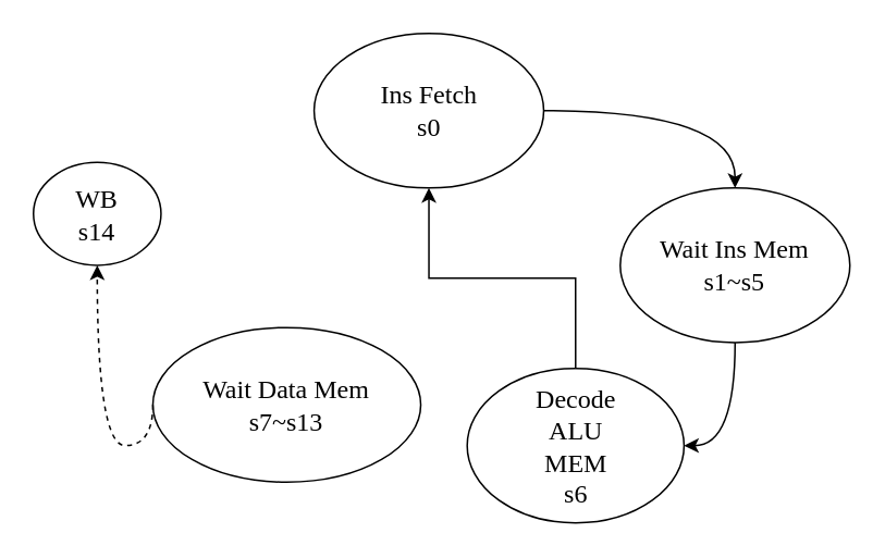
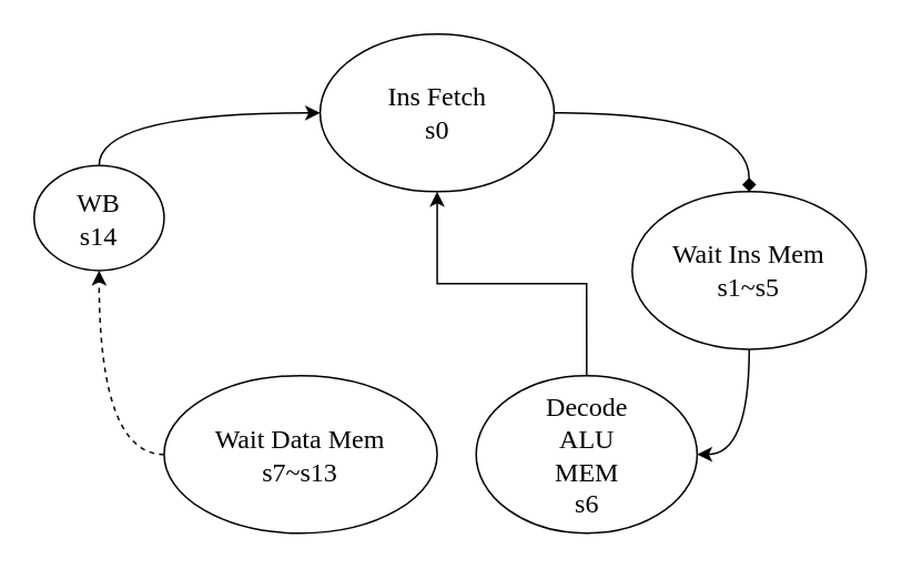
+ <mxCell id="12" value="" style="curved=1;endArrow=classic;html=1;rounded=0;fontFamily=Roboto Mono;fontSource=https%3A%2F%2Ffonts.googleapis.com%2Fcss%3Ffamily%3DRoboto%2BMono;fontSize=16;edgeStyle=orthogonalEdgeStyle;exitX=0.5;exitY=0;exitDx=0;exitDy=0;entryX=0;entryY=0.5;entryDx=0;entryDy=0;" parent="2" source="10" target="3" edge="1"><mxGeometry width="50" height="50" as="geometry"><mxPoint x="62.5" y="63.158" as="sourcePoint" /><mxPoint x="140.625" y="-15.789" as="targetPoint" /><Array as="points"><mxPoint x="39.062" y="47.368" /></Array></mxGeometry></mxCell>
- <mxCell id="4" value="" style="curved=1;endArrow=classic;html=1;rounded=0;edgeStyle=orthogonalEdgeStyle;exitX=1;exitY=0.5;exitDx=0;exitDy=0;entryX=0.5;entryY=0;entryDx=0;entryDy=0;fontSize=16;" parent="2" source="3" target="7" edge="1"><mxGeometry width="50" height="50" as="geometry"><mxPoint x="281.25" y="47.368" as="sourcePoint" /><mxPoint x="351.562" y="94.737" as="targetPoint" /><Array as="points"><mxPoint x="429.688" y="47.368" /></Array></mxGeometry></mxCell>
+ <mxCell id="4" value="" style="curved=1;endArrow=diamond;html=1;rounded=0;edgeStyle=orthogonalEdgeStyle;exitX=1;exitY=0.5;exitDx=0;exitDy=0;entryX=0.5;entryY=0;entryDx=0;entryDy=0;fontSize=16;" parent="2" source="3" target="7" edge="1"><mxGeometry width="50" height="50" as="geometry"><mxPoint x="281.25" y="47.368" as="sourcePoint" /><mxPoint x="351.562" y="94.737" as="targetPoint" /><Array as="points"><mxPoint x="429.688" y="47.368" /></Array></mxGeometry></mxCell>
- <mxCell id="8" value="Wait Data Mem&lt;br style=&quot;font-size: 16px;&quot;&gt;s7~s13" style="ellipse;whiteSpace=wrap;html=1;fontFamily=Source Code Pro;fontSource=https%3A%2F%2Ffonts.googleapis.com%2Fcss%3Ffamily%3DSource%2BCode%2BPro;fontSize=16;" parent="2" vertex="1"><mxGeometry x="73.125" y="180.263" width="164.062" height="94.737" as="geometry" /></mxCell>
+ <mxCell id="8" value="Wait Data Mem&lt;br style=&quot;font-size: 16px;&quot;&gt;s7~s13" style="ellipse;whiteSpace=wrap;html=1;fontFamily=Source Code Pro;fontSource=https%3A%2F%2Ffonts.googleapis.com%2Fcss%3Ffamily%3DSource%2BCode%2BPro;fontSize=16;" parent="2" vertex="1"><mxGeometry x="78.125" y="205.263" width="164.062" height="94.737" as="geometry" /></mxCell>
